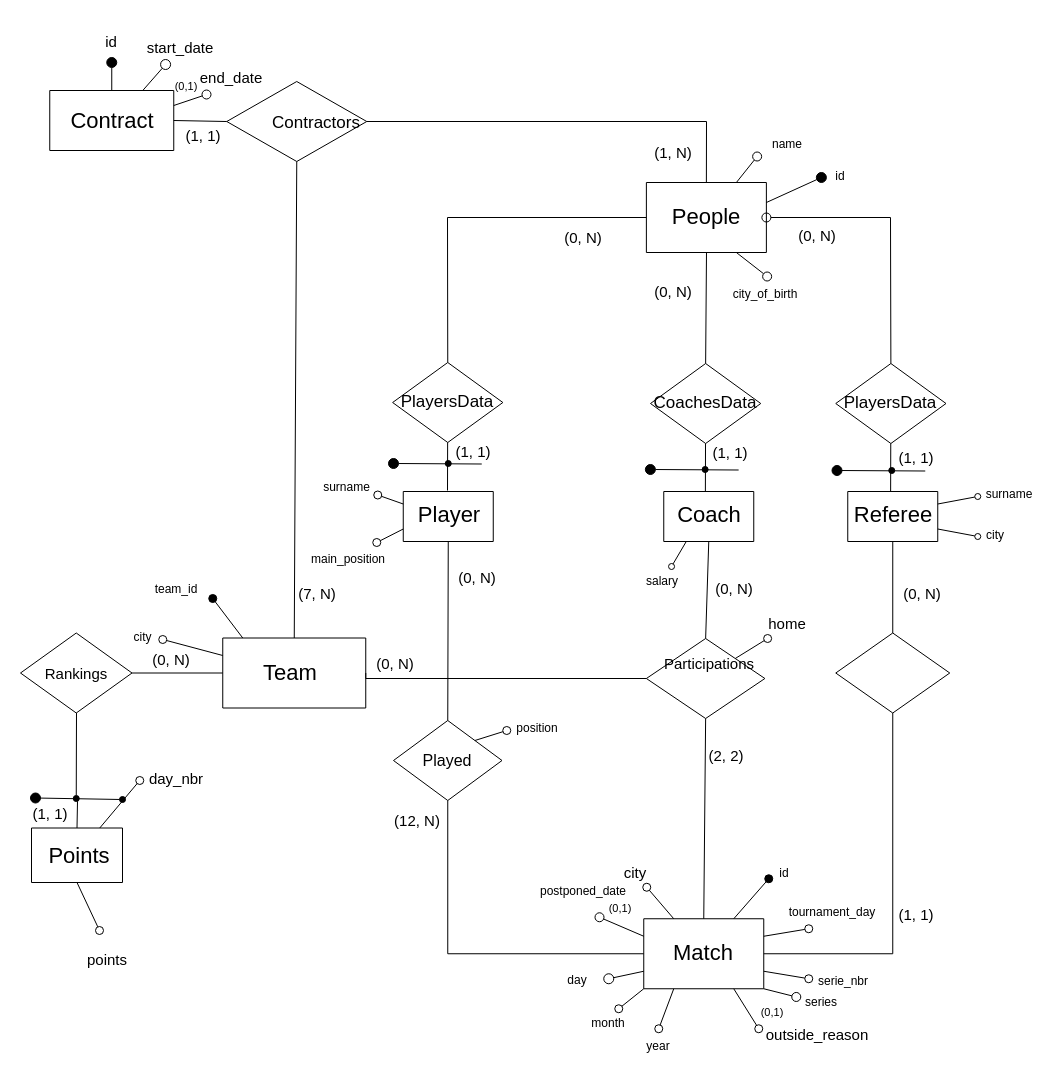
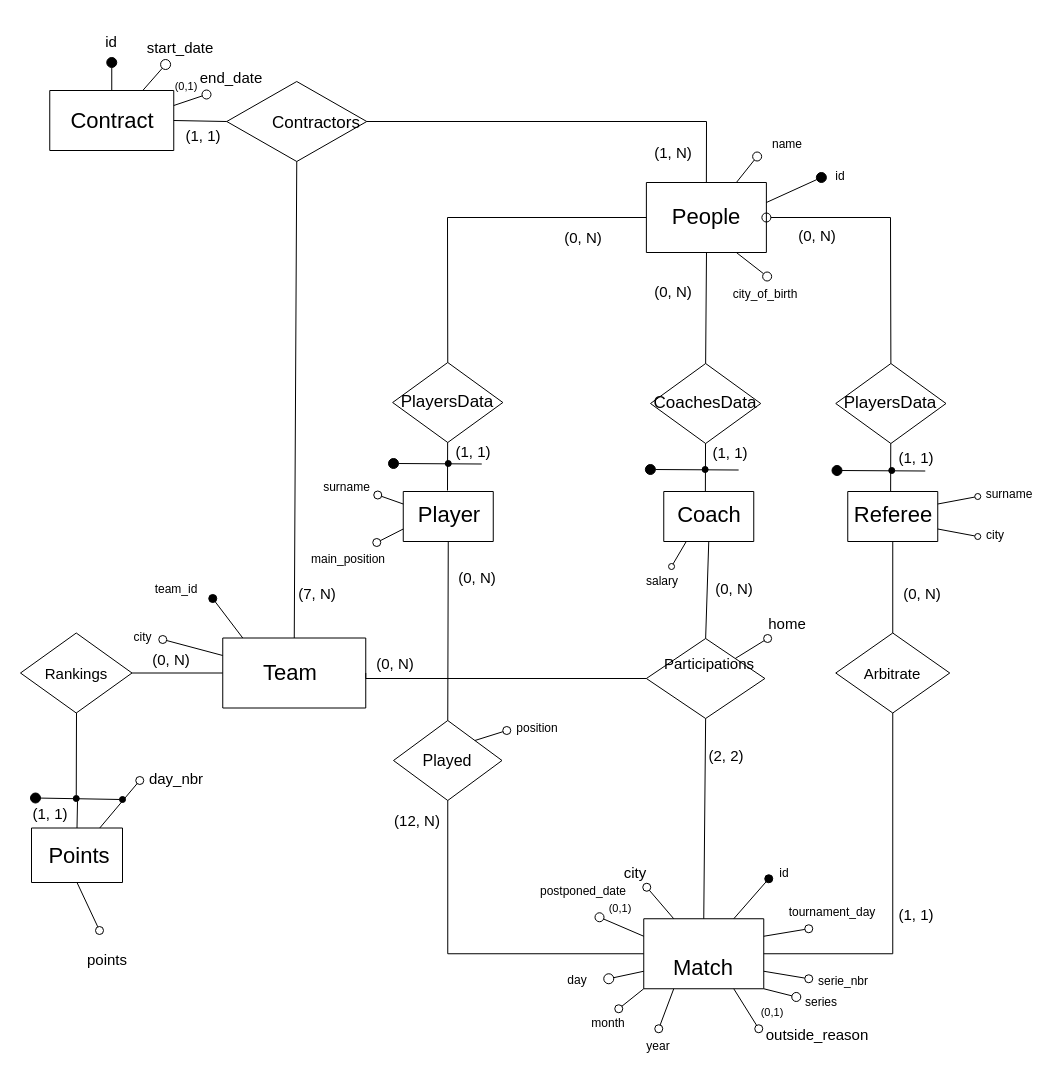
+ <mxCell id="65" value="Arbitrate" style="text;html=1;strokeColor=none;fillColor=none;align=center;verticalAlign=middle;whiteSpace=wrap;rounded=0;fontSize=15;" parent="1" vertex="1"><mxGeometry x="862.25" y="657.5" width="60" height="30" as="geometry" /></mxCell>
- <mxCell id="43" value="&lt;font style=&quot;font-size: 22px&quot;&gt;Match&lt;br&gt;&lt;/font&gt;" style="text;html=1;strokeColor=none;fillColor=none;align=center;verticalAlign=middle;whiteSpace=wrap;rounded=0;" parent="42" vertex="1"><mxGeometry x="30" y="20" width="60" height="30" as="geometry" /></mxCell>
+ <mxCell id="43" value="&lt;font style=&quot;font-size: 22px&quot;&gt;Match&lt;br&gt;&lt;/font&gt;" style="text;html=1;strokeColor=none;fillColor=none;align=center;verticalAlign=middle;whiteSpace=wrap;rounded=0;" parent="42" vertex="1"><mxGeometry x="30" y="35" width="60" height="30" as="geometry" /></mxCell>
